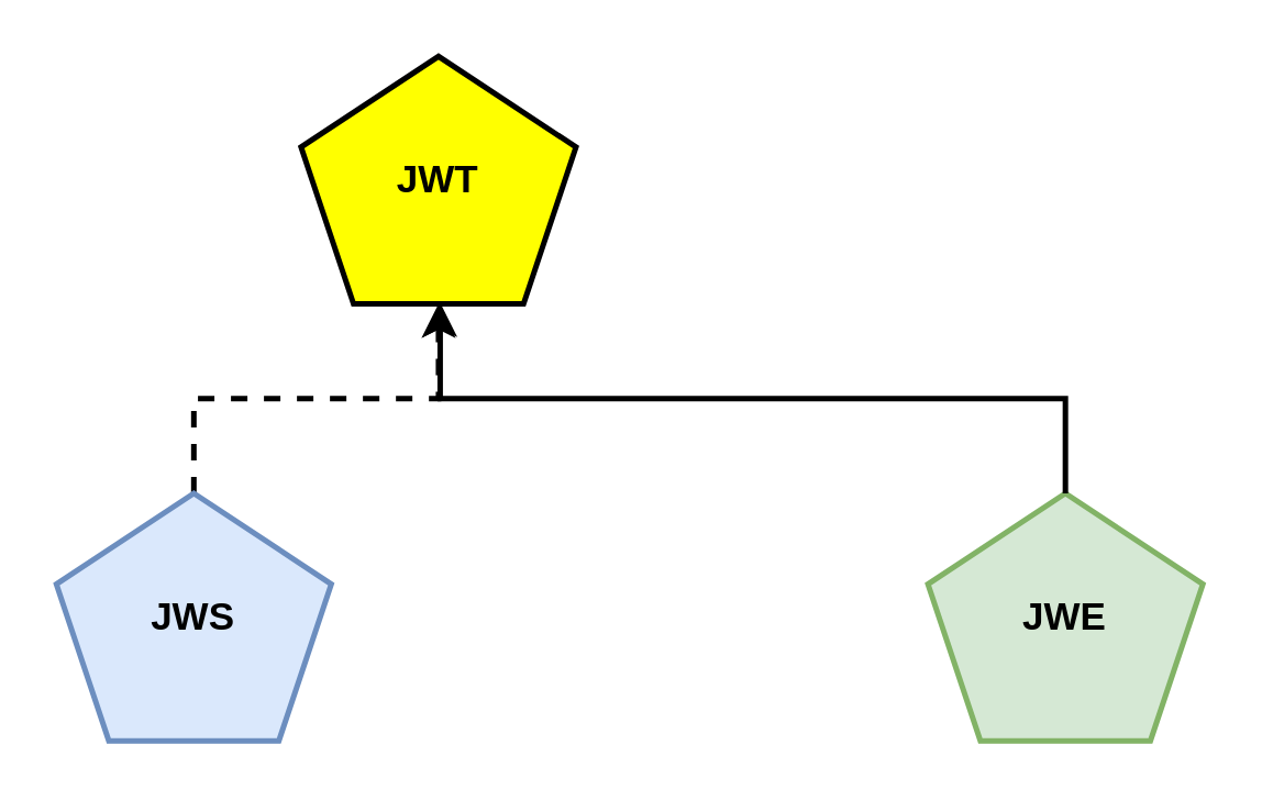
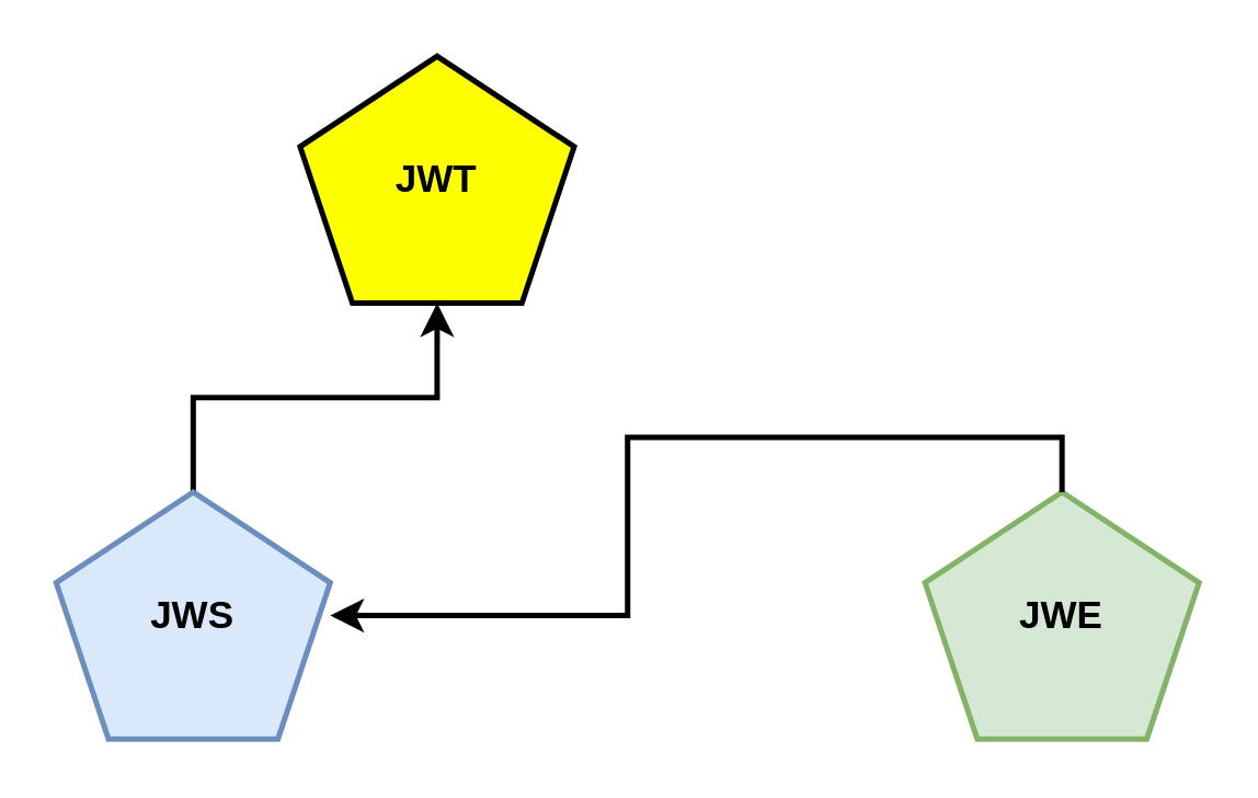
- <mxCell id="6" style="edgeStyle=orthogonalEdgeStyle;rounded=0;orthogonalLoop=1;jettySize=auto;html=1;entryX=0.506;entryY=0.996;entryDx=0;entryDy=0;entryPerimeter=0;exitX=0.5;exitY=0;exitDx=0;exitDy=0;exitPerimeter=0;strokeWidth=2;" edge="1" parent="1" source="5" target="2"><mxGeometry relative="1" as="geometry" /></mxCell>
+ <mxCell id="6" style="edgeStyle=orthogonalEdgeStyle;rounded=0;orthogonalLoop=1;jettySize=auto;html=1;exitX=0.5;exitY=0;exitDx=0;exitDy=0;exitPerimeter=0;strokeWidth=2;" edge="1" parent="1" source="5" target="4"><mxGeometry relative="1" as="geometry" /></mxCell>
- <mxCell id="3" style="edgeStyle=orthogonalEdgeStyle;rounded=0;orthogonalLoop=1;jettySize=auto;html=1;exitX=0.5;exitY=0;exitDx=0;exitDy=0;exitPerimeter=0;strokeWidth=2;dashed=1;" edge="1" parent="1" source="4" target="2"><mxGeometry relative="1" as="geometry" /></mxCell>
+ <mxCell id="3" style="edgeStyle=orthogonalEdgeStyle;rounded=0;orthogonalLoop=1;jettySize=auto;html=1;exitX=0.5;exitY=0;exitDx=0;exitDy=0;exitPerimeter=0;strokeWidth=2;" edge="1" parent="1" source="4" target="2"><mxGeometry relative="1" as="geometry" /></mxCell>
